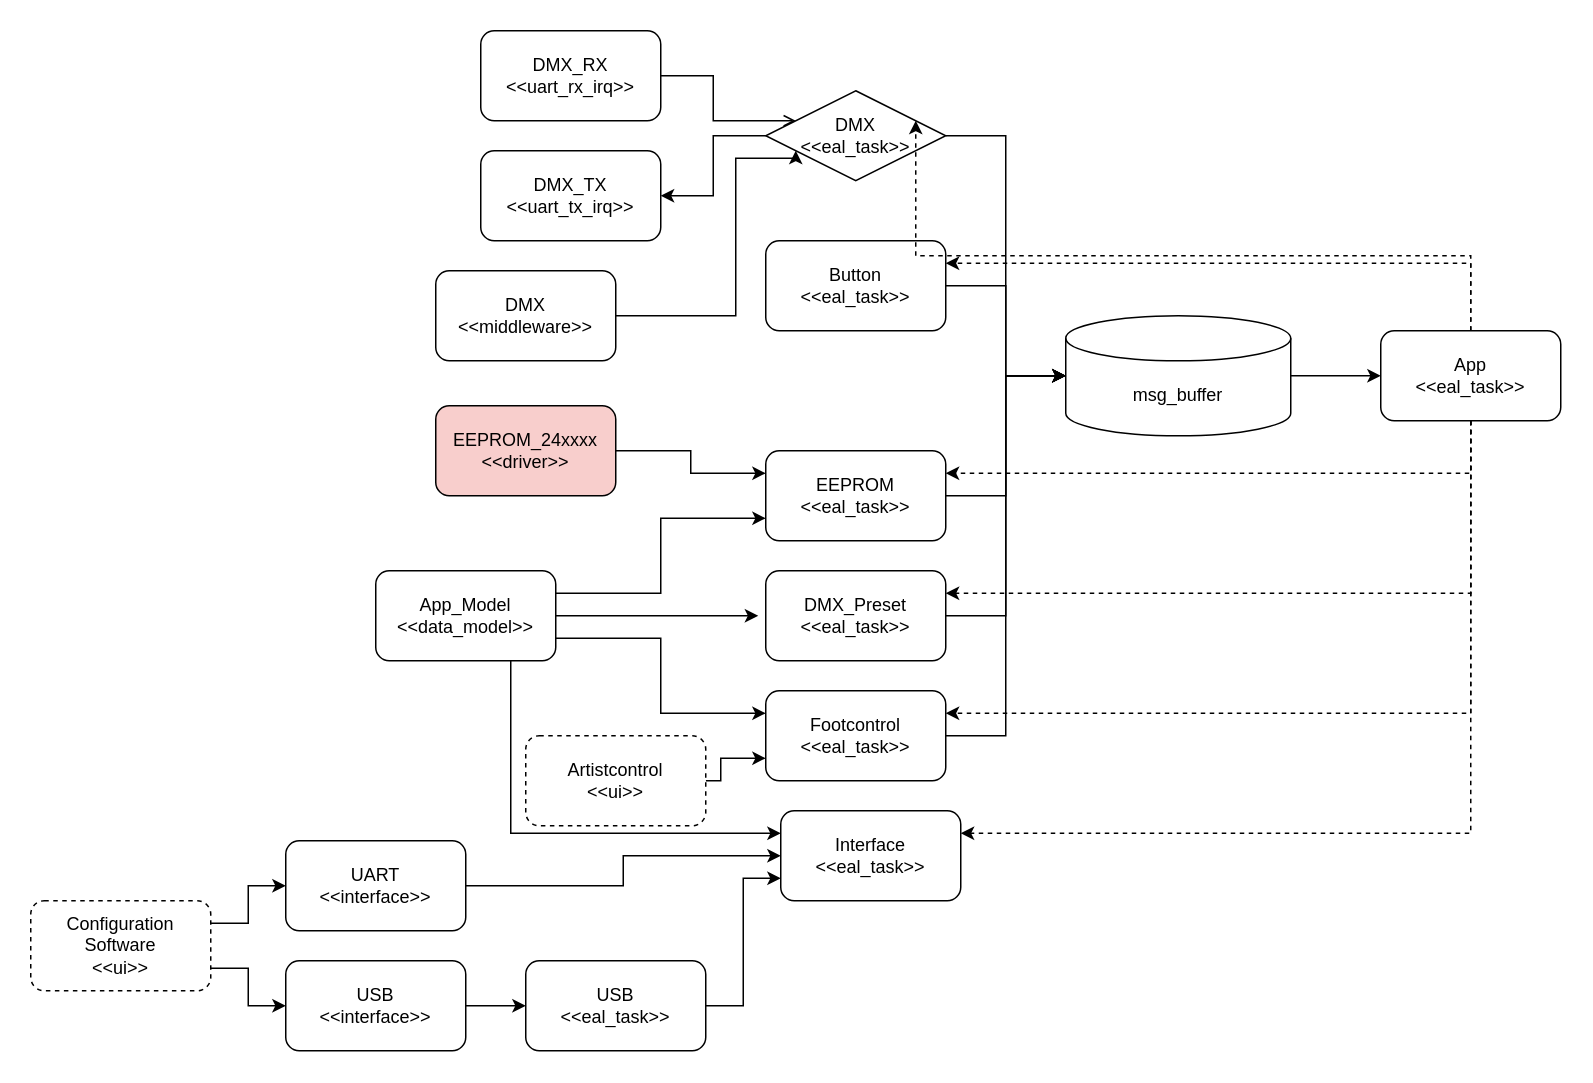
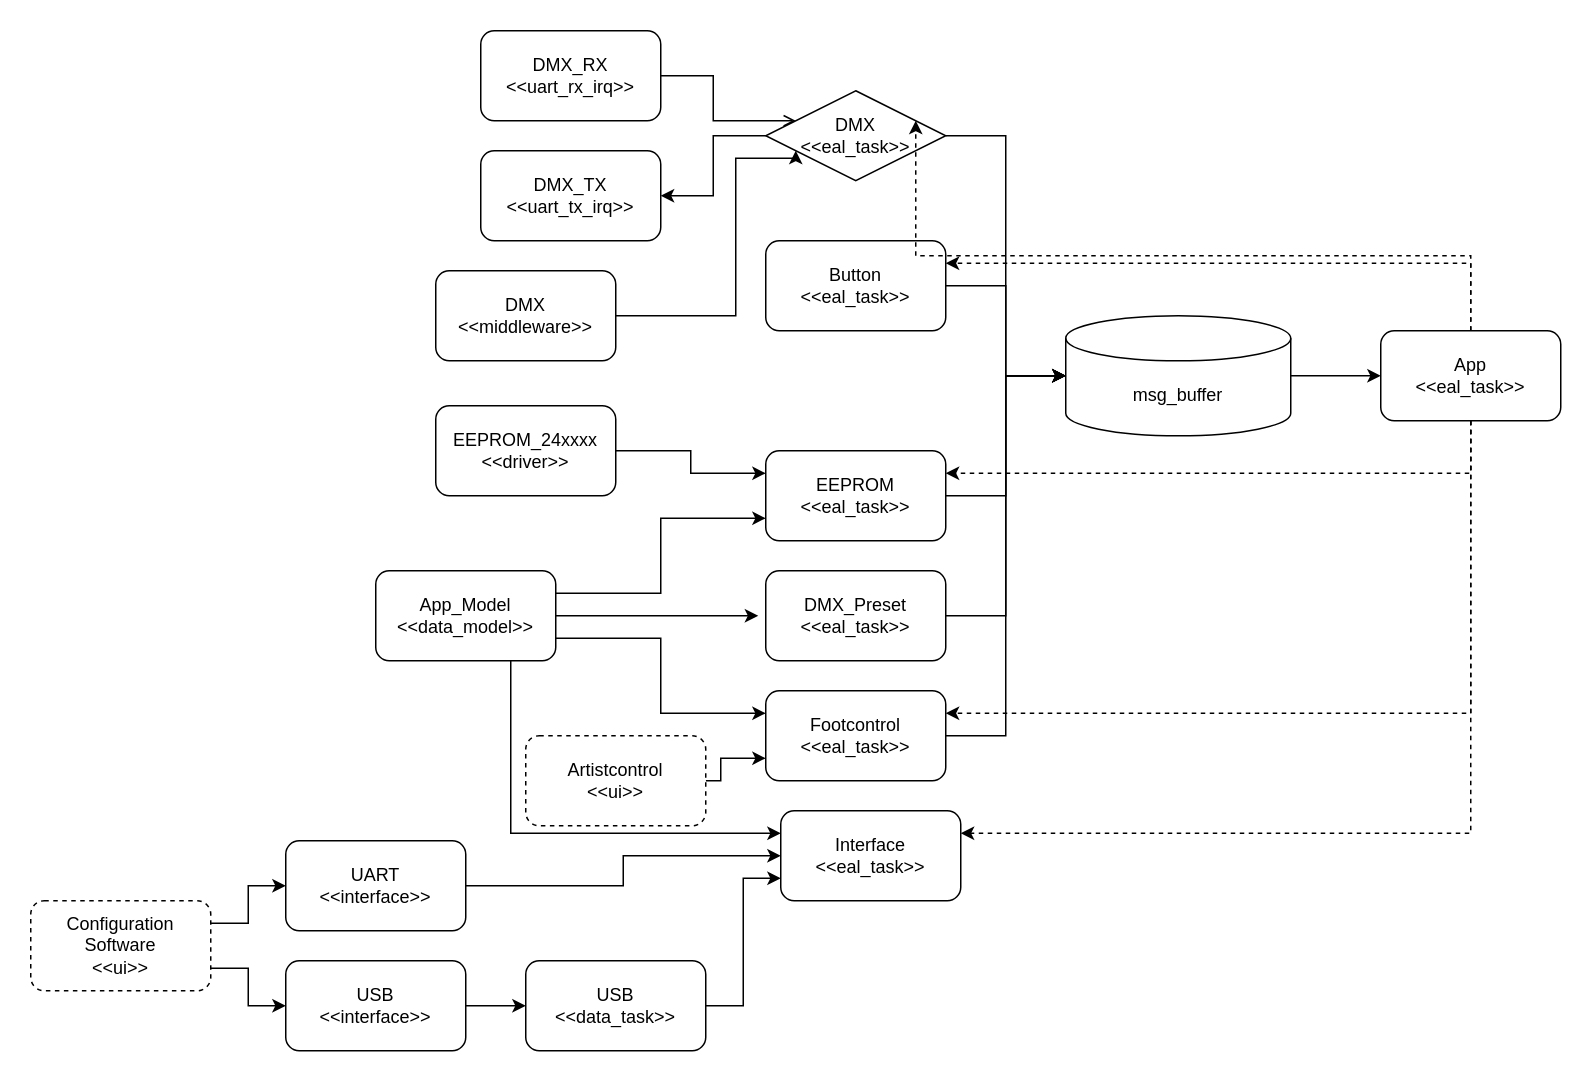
- <mxCell id="29" value="EEPROM_24xxxx&lt;br&gt;&amp;lt;&amp;lt;driver&amp;gt;&amp;gt;" style="rounded=1;whiteSpace=wrap;html=1;fillColor=#f8cecc;" vertex="1" parent="1"><mxGeometry x="290" y="270" width="120" height="60" as="geometry" /></mxCell>
+ <mxCell id="29" value="EEPROM_24xxxx&lt;br&gt;&amp;lt;&amp;lt;driver&amp;gt;&amp;gt;" style="rounded=1;whiteSpace=wrap;html=1;" vertex="1" parent="1"><mxGeometry x="290" y="270" width="120" height="60" as="geometry" /></mxCell>
- <mxCell id="42" style="edgeStyle=orthogonalEdgeStyle;rounded=0;orthogonalLoop=1;jettySize=auto;html=1;exitX=0.5;exitY=1;exitDx=0;exitDy=0;entryX=1;entryY=0.25;entryDx=0;entryDy=0;dashed=1;" edge="1" parent="1" source="45" target="11"><mxGeometry relative="1" as="geometry" /></mxCell>
- <mxCell id="23" value="USB&lt;br&gt;&amp;lt;&amp;lt;eal_task&amp;gt;&amp;gt;" style="rounded=1;whiteSpace=wrap;html=1;" vertex="1" parent="1"><mxGeometry x="350" y="640" width="120" height="60" as="geometry" /></mxCell>
+ <mxCell id="23" value="USB&lt;br&gt;&amp;lt;&amp;lt;data_task&amp;gt;&amp;gt;" style="rounded=1;whiteSpace=wrap;html=1;" vertex="1" parent="1"><mxGeometry x="350" y="640" width="120" height="60" as="geometry" /></mxCell>
